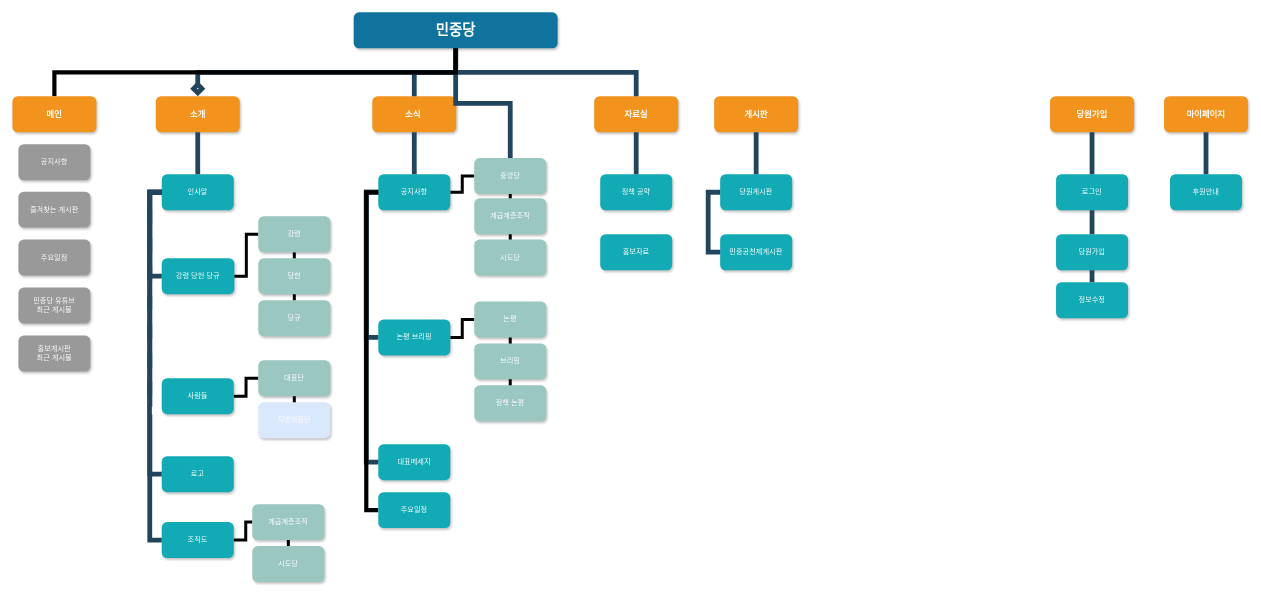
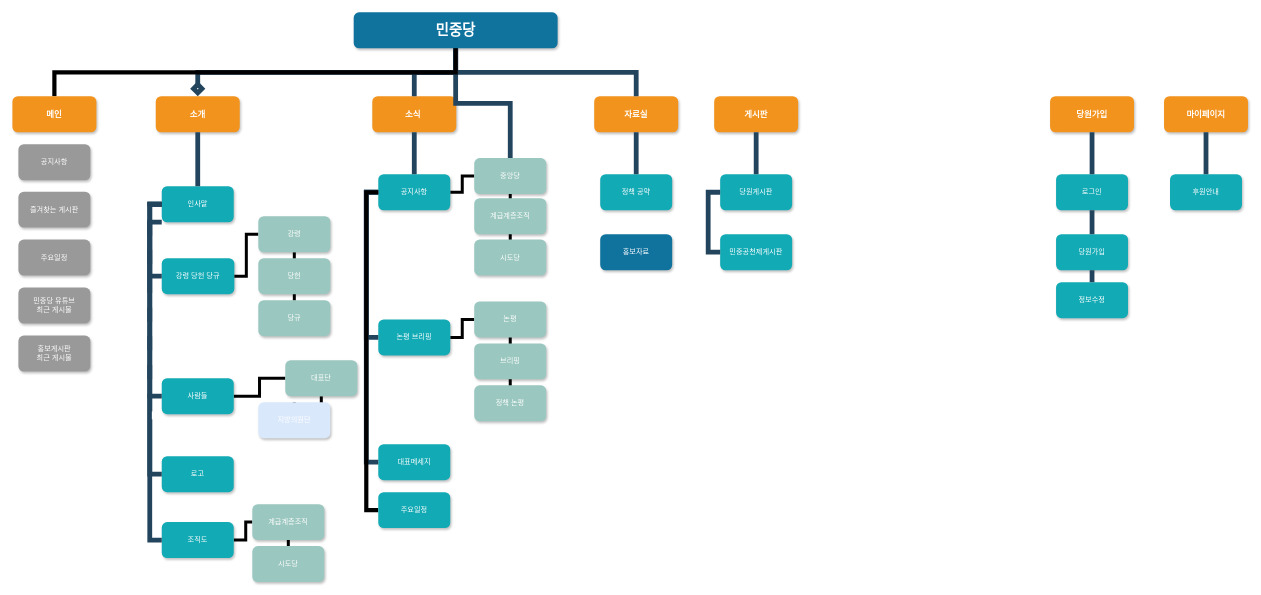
- <mxCell id="7" value="인사말" style="whiteSpace=wrap;rounded=1;fillColor=#12AAB5;strokeColor=none;shadow=1;fontColor=#FFFFFF;" parent="1" vertex="1"><mxGeometry x="269" y="290" width="120" height="60" as="geometry" /></mxCell>
+ <mxCell id="7" value="인사말" style="whiteSpace=wrap;rounded=1;fillColor=#12AAB5;strokeColor=none;shadow=1;fontColor=#FFFFFF;" parent="1" vertex="1"><mxGeometry x="269" y="310" width="120" height="60" as="geometry" /></mxCell>
- <mxCell id="30" value="홍보자료" style="whiteSpace=wrap;rounded=1;fillColor=#12AAB5;strokeColor=none;shadow=1;fontColor=#FFFFFF;fontStyle=0" parent="1" vertex="1"><mxGeometry x="1000" y="390" width="120" height="60" as="geometry" /></mxCell>
+ <mxCell id="30" value="홍보자료" style="whiteSpace=wrap;rounded=1;fillColor=#10739e;strokeColor=none;shadow=1;fontColor=#FFFFFF;fontStyle=0;" parent="1" vertex="1"><mxGeometry x="1000" y="390" width="120" height="60" as="geometry" /></mxCell>
- <mxCell id="12" value="대표단" style="whiteSpace=wrap;rounded=1;fillColor=#9AC7BF;strokeColor=none;shadow=1;fontColor=#FFFFFF;fontStyle=0" vertex="1" parent="1"><mxGeometry x="430" y="600" width="120" height="60" as="geometry" /></mxCell>
+ <mxCell id="12" value="대표단" style="whiteSpace=wrap;rounded=1;fillColor=#9AC7BF;strokeColor=none;shadow=1;fontColor=#FFFFFF;fontStyle=0" vertex="1" parent="1"><mxGeometry x="475" y="600" width="120" height="60" as="geometry" /></mxCell>
